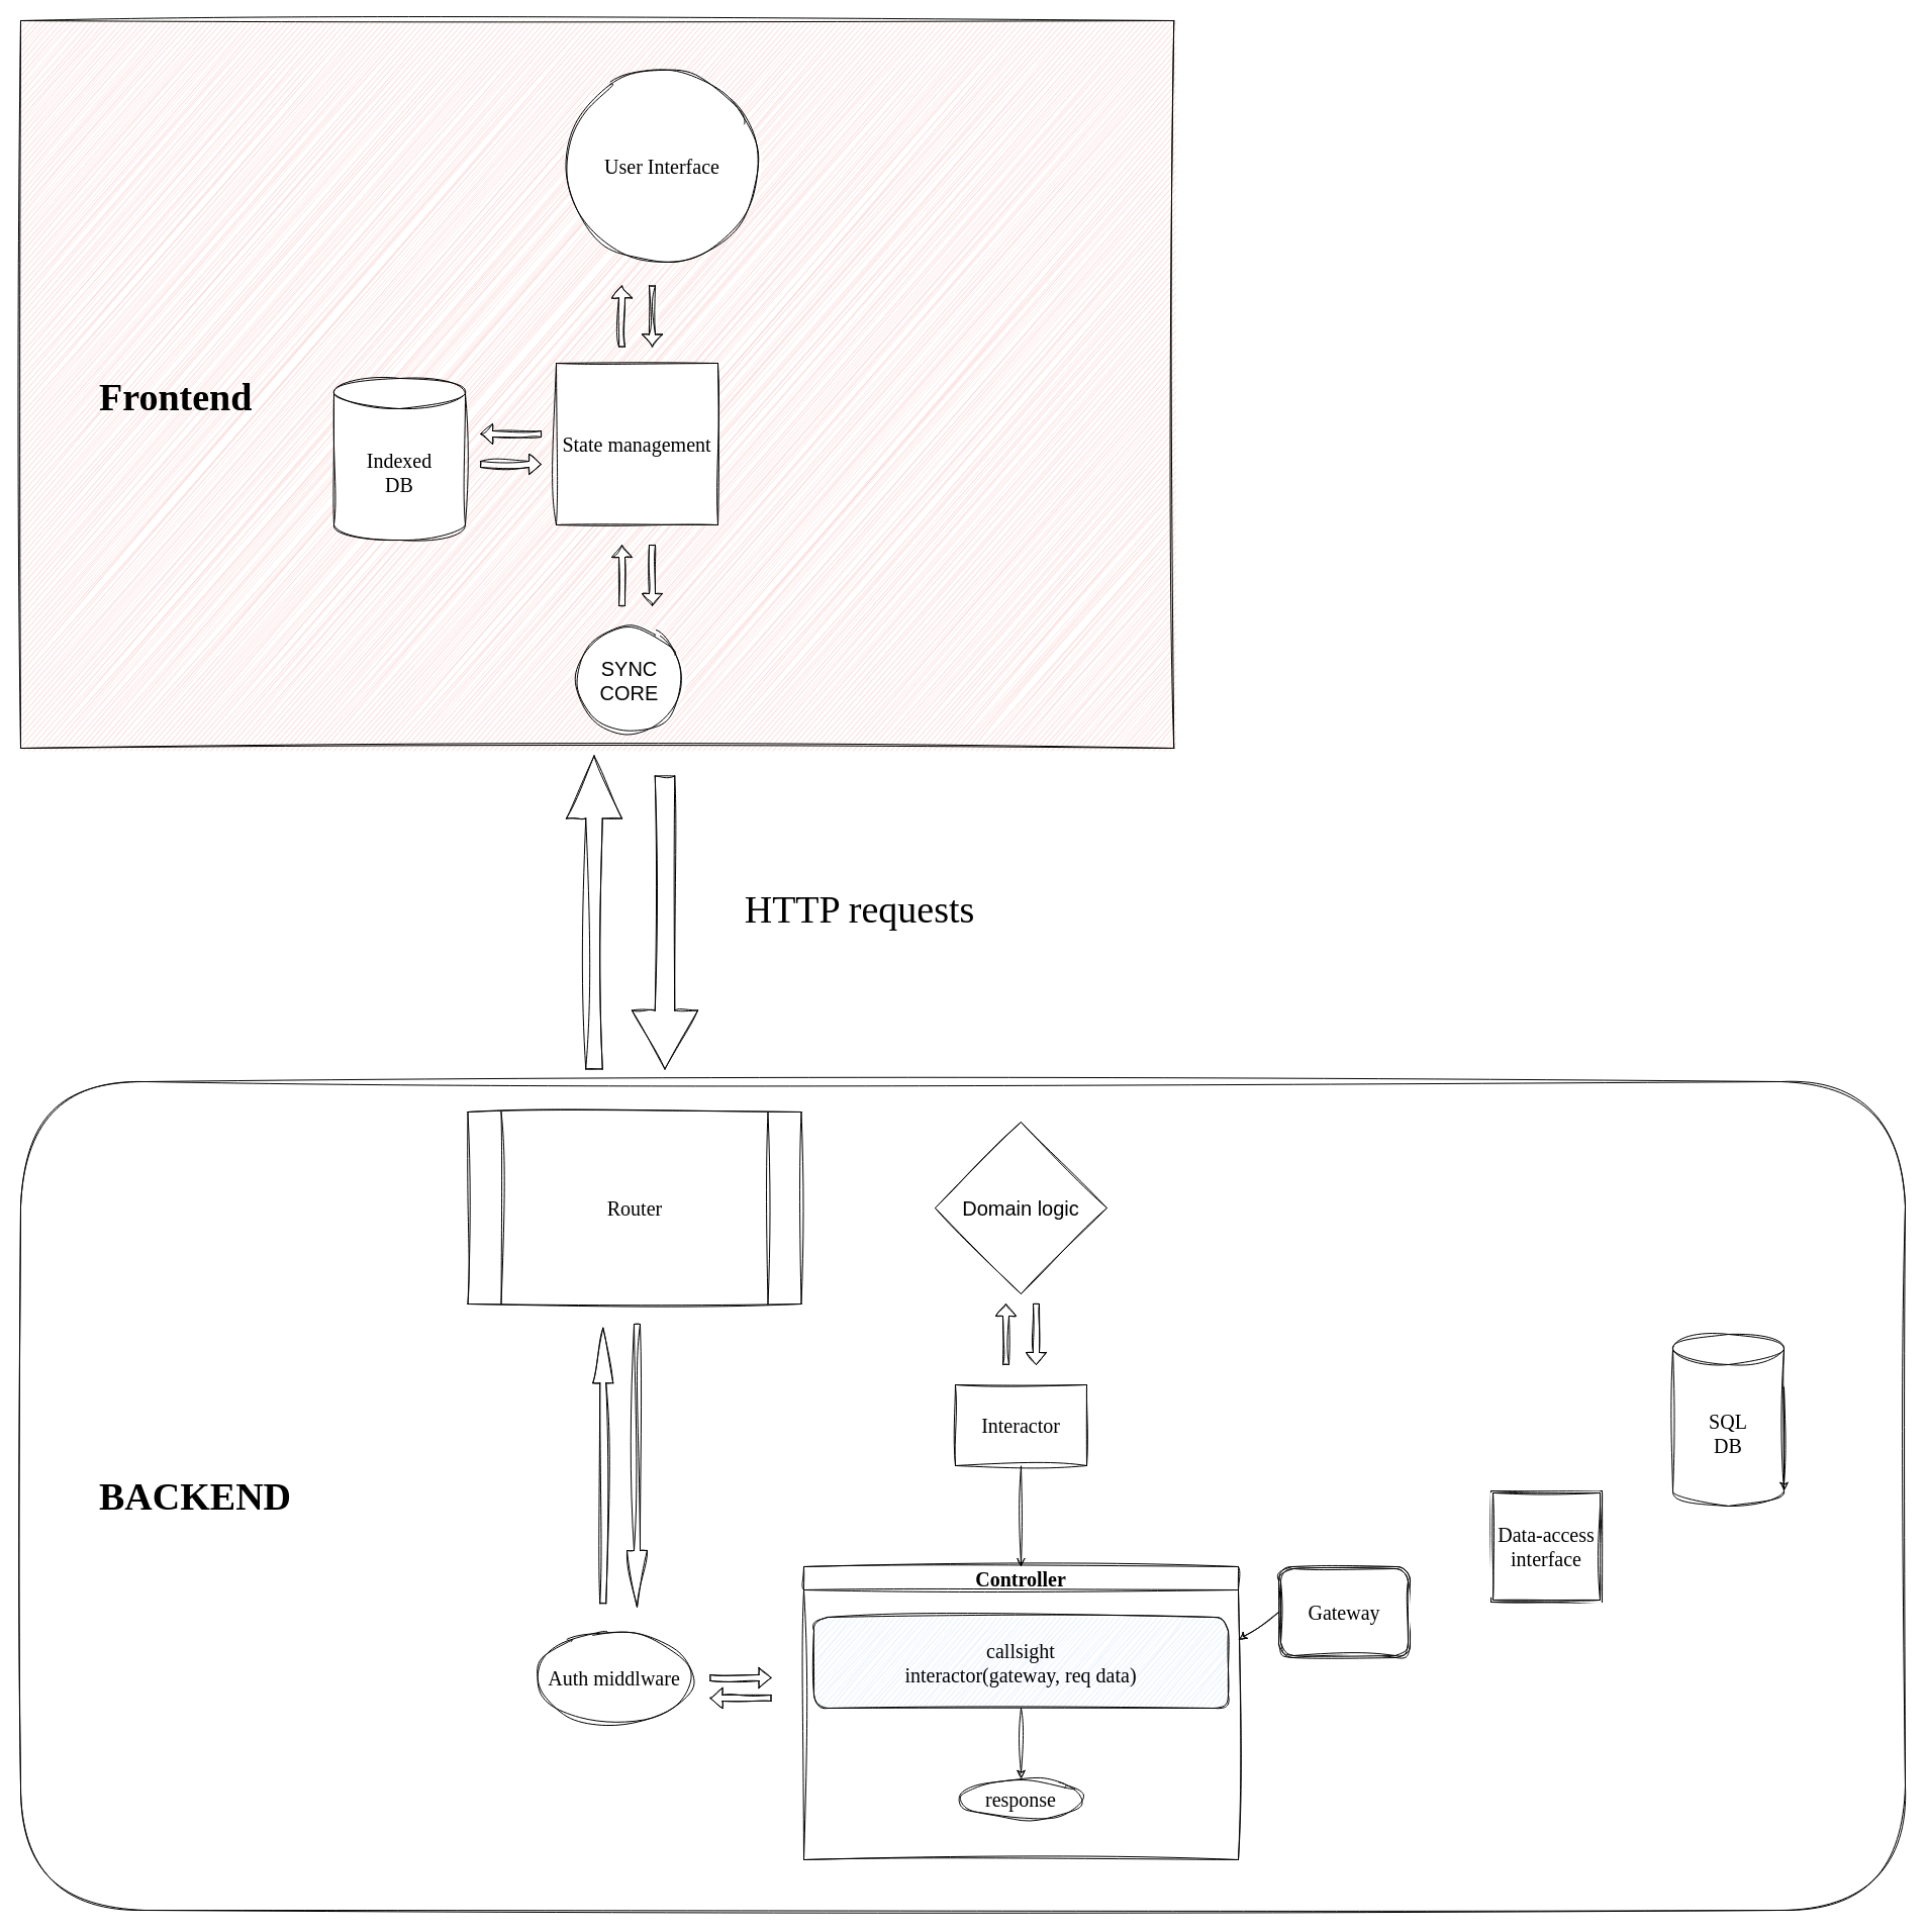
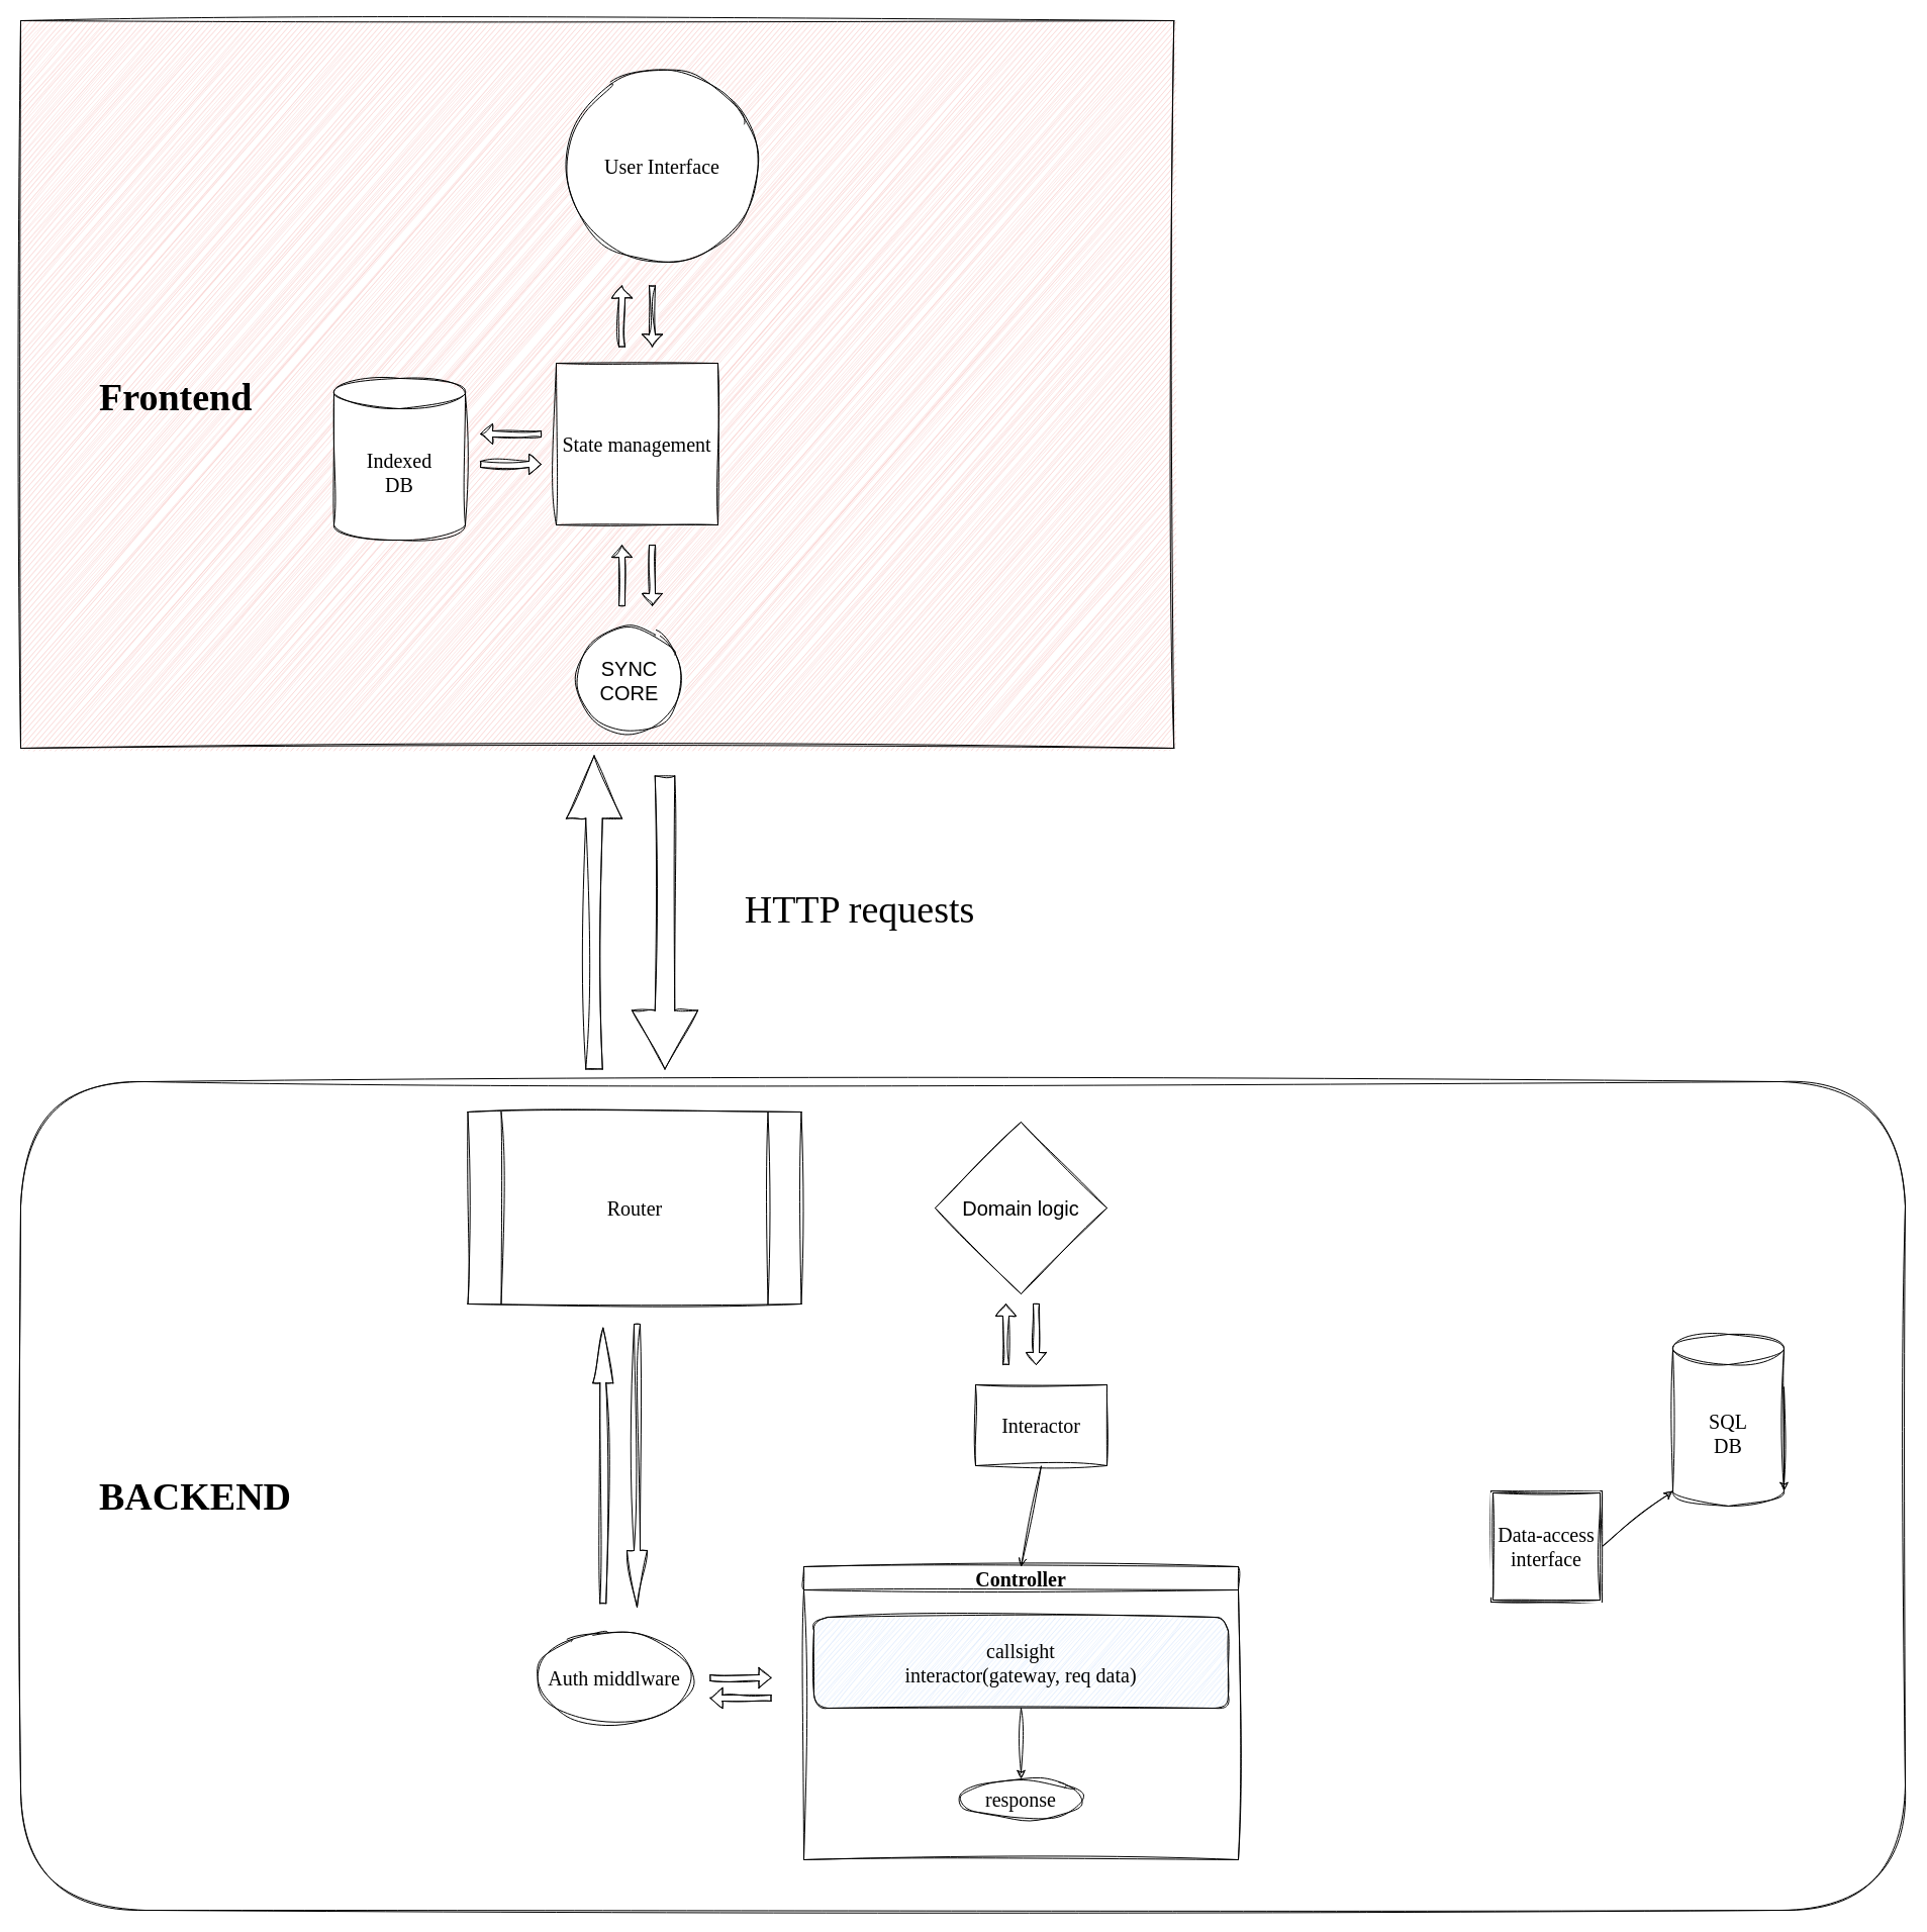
- <mxCell id="12" value="Interactor" style="rounded=0;whiteSpace=wrap;html=1;sketch=1;hachureGap=4;jiggle=2;curveFitting=1;fontFamily=Architects Daughter;fontSource=https%3A%2F%2Ffonts.googleapis.com%2Fcss%3Ffamily%3DArchitects%2BDaughter;fontSize=20;" parent="1" vertex="1"><mxGeometry x="945" y="1370" width="130" height="80" as="geometry" /></mxCell>
+ <mxCell id="12" value="Interactor" style="rounded=0;whiteSpace=wrap;html=1;sketch=1;hachureGap=4;jiggle=2;curveFitting=1;fontFamily=Architects Daughter;fontSource=https%3A%2F%2Ffonts.googleapis.com%2Fcss%3Ffamily%3DArchitects%2BDaughter;fontSize=20;" parent="1" vertex="1"><mxGeometry x="965" y="1370" width="130" height="80" as="geometry" /></mxCell>
+ <mxCell id="7" style="edgeStyle=none;sketch=1;hachureGap=4;jiggle=2;curveFitting=1;html=1;exitX=1;exitY=0.5;exitDx=0;exitDy=0;fontFamily=Architects Daughter;fontSource=https%3A%2F%2Ffonts.googleapis.com%2Fcss%3Ffamily%3DArchitects%2BDaughter;fontSize=16;entryX=0;entryY=1;entryDx=0;entryDy=-15;entryPerimeter=0;" parent="1" source="8" target="13" edge="1"><mxGeometry relative="1" as="geometry"><mxPoint x="1625" y="1490" as="targetPoint" /></mxGeometry></mxCell>
- <mxCell id="10" value="Gateway" style="shape=ext;double=1;rounded=1;whiteSpace=wrap;html=1;sketch=1;hachureGap=4;jiggle=2;curveFitting=1;fontFamily=Architects Daughter;fontSource=https%3A%2F%2Ffonts.googleapis.com%2Fcss%3Ffamily%3DArchitects%2BDaughter;fontSize=20;" parent="1" vertex="1"><mxGeometry x="1265" y="1550" width="130" height="90" as="geometry" /></mxCell>
- <mxCell id="9" style="edgeStyle=none;sketch=1;hachureGap=4;jiggle=2;curveFitting=1;html=1;exitX=0;exitY=0.5;exitDx=0;exitDy=0;fontFamily=Architects Daughter;fontSource=https%3A%2F%2Ffonts.googleapis.com%2Fcss%3Ffamily%3DArchitects%2BDaughter;fontSize=16;entryX=1;entryY=0.25;entryDx=0;entryDy=0;" parent="1" source="10" target="16" edge="1"><mxGeometry relative="1" as="geometry"><mxPoint x="1135" y="1595" as="targetPoint" /></mxGeometry></mxCell>
